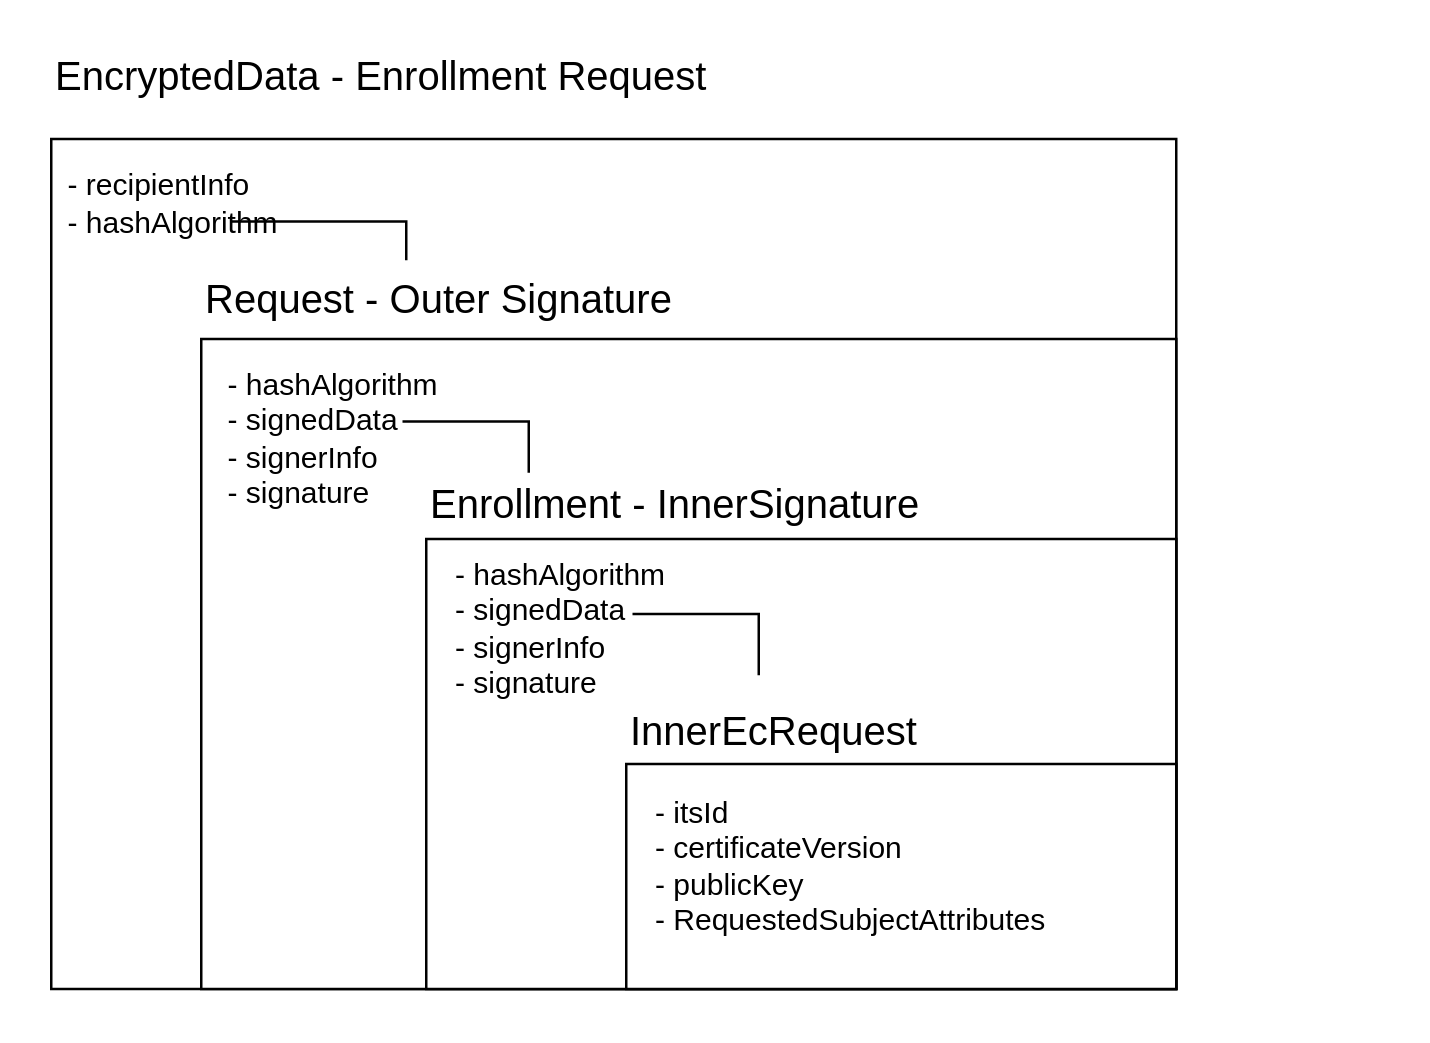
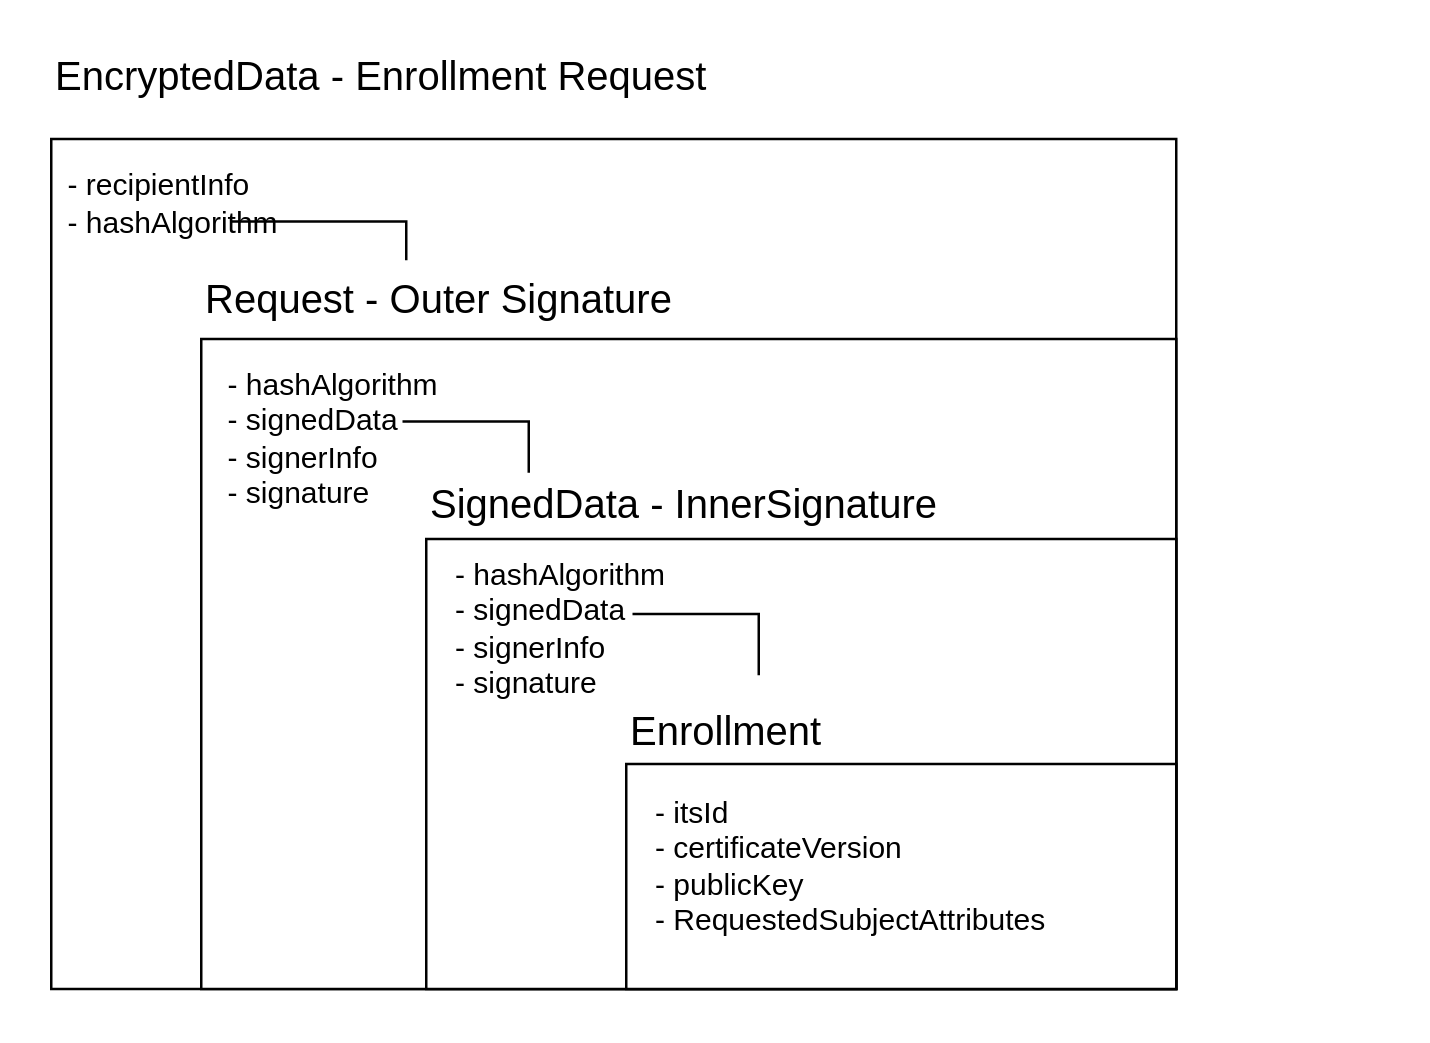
- <mxCell id="6" value="&lt;span style=&quot;font-size: 16px&quot;&gt;Enrollment - InnerSignature&lt;/span&gt;" style="text;html=1;strokeColor=none;fillColor=none;align=left;verticalAlign=middle;whiteSpace=wrap;rounded=0;fontSize=15;" parent="1" vertex="1"><mxGeometry x="170" y="189" width="300" height="24" as="geometry" /></mxCell>
+ <mxCell id="6" value="&lt;span style=&quot;font-size: 16px&quot;&gt;SignedData - InnerSignature&lt;/span&gt;" style="text;html=1;strokeColor=none;fillColor=none;align=left;verticalAlign=middle;whiteSpace=wrap;rounded=0;fontSize=15;" parent="1" vertex="1"><mxGeometry x="170" y="189" width="300" height="24" as="geometry" /></mxCell>
- <mxCell id="14" value="&lt;span style=&quot;font-size: 16px&quot;&gt;InnerEcRequest&lt;/span&gt;" style="text;html=1;strokeColor=none;fillColor=none;align=left;verticalAlign=middle;whiteSpace=wrap;rounded=0;fontSize=15;" vertex="1" parent="1"><mxGeometry x="250" y="280" width="300" height="24" as="geometry" /></mxCell>
+ <mxCell id="14" value="&lt;span style=&quot;font-size: 16px&quot;&gt;Enrollment&lt;/span&gt;" style="text;html=1;strokeColor=none;fillColor=none;align=left;verticalAlign=middle;whiteSpace=wrap;rounded=0;fontSize=15;" vertex="1" parent="1"><mxGeometry x="250" y="280" width="300" height="24" as="geometry" /></mxCell>
